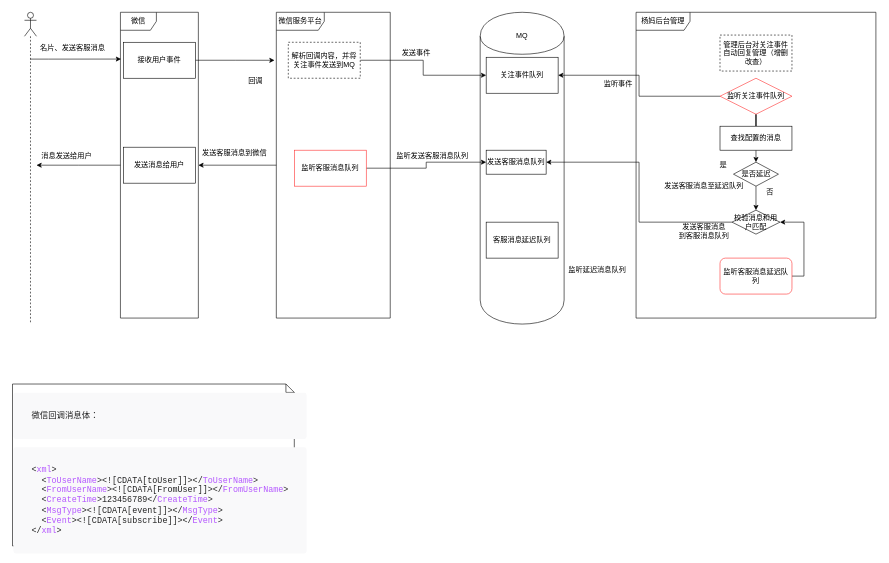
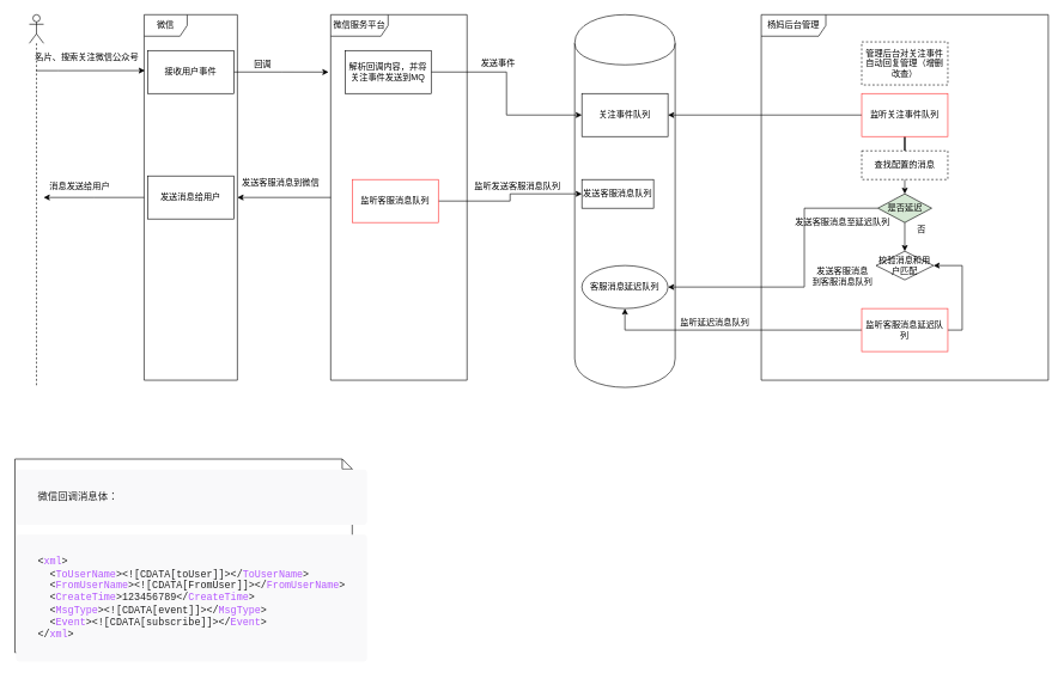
- <mxCell id="11" value="MQ" style="text;html=1;strokeColor=none;fillColor=none;align=center;verticalAlign=middle;whiteSpace=wrap;rounded=0;" parent="1" vertex="1"><mxGeometry x="850" y="50" width="40" height="20" as="geometry" /></mxCell>
- <mxCell id="12" value="名片、发送客服消息" style="text;html=1;align=center;verticalAlign=middle;resizable=0;points=[];autosize=1;" parent="1" vertex="1"><mxGeometry x="40" y="70" width="160" height="20" as="geometry" /></mxCell>
+ <mxCell id="12" value="名片、搜索关注微信公众号" style="text;html=1;align=center;verticalAlign=middle;resizable=0;points=[];autosize=1;" parent="1" vertex="1"><mxGeometry x="40" y="70" width="160" height="20" as="geometry" /></mxCell>
- <mxCell id="18" value="解析回调内容，并将关注事件发送到MQ" style="rounded=0;whiteSpace=wrap;html=1;dashed=1;" parent="1" vertex="1"><mxGeometry x="480" y="70" width="120" height="60" as="geometry" /></mxCell>
+ <mxCell id="18" value="解析回调内容，并将关注事件发送到MQ" style="rounded=0;whiteSpace=wrap;html=1;" parent="1" vertex="1"><mxGeometry x="480" y="70" width="120" height="60" as="geometry" /></mxCell>
- <mxCell id="19" value="关注事件队列" style="rounded=0;whiteSpace=wrap;html=1;" parent="1" vertex="1"><mxGeometry x="810" y="95" width="120" height="60" as="geometry" /></mxCell>
+ <mxCell id="19" value="关注事件队列" style="rounded=0;whiteSpace=wrap;html=1;" parent="1" vertex="1"><mxGeometry x="810" y="130" width="120" height="60" as="geometry" /></mxCell>
- <mxCell id="15" value="回调" style="text;html=1;align=center;verticalAlign=middle;resizable=0;points=[];autosize=1;" parent="1" vertex="1"><mxGeometry x="405" y="125" width="40" height="20" as="geometry" /></mxCell>
+ <mxCell id="15" value="回调" style="text;html=1;align=center;verticalAlign=middle;resizable=0;points=[];autosize=1;" parent="1" vertex="1"><mxGeometry x="345" y="80" width="40" height="20" as="geometry" /></mxCell>
- <mxCell id="25" value="监听事件" style="text;html=1;align=center;verticalAlign=middle;resizable=0;points=[];autosize=1;" parent="1" vertex="1"><mxGeometry x="1000" y="130" width="60" height="20" as="geometry" /></mxCell>
- <mxCell id="22" value="监听关注事件队列" style="rhombus;whiteSpace=wrap;html=1;strokeColor=#FF3333;" parent="1" vertex="1"><mxGeometry x="1200" y="130" width="120" height="60" as="geometry" /></mxCell>
+ <mxCell id="22" value="监听关注事件队列" style="rounded=0;whiteSpace=wrap;html=1;strokeColor=#FF3333;" parent="1" vertex="1"><mxGeometry x="1200" y="130" width="120" height="60" as="geometry" /></mxCell>
- <mxCell id="24" value="查找配置的消息" style="rounded=0;whiteSpace=wrap;html=1;" parent="1" vertex="1"><mxGeometry x="1200" y="210" width="120" height="40" as="geometry" /></mxCell>
+ <mxCell id="24" value="查找配置的消息" style="rounded=0;whiteSpace=wrap;html=1;dashed=1;" parent="1" vertex="1"><mxGeometry x="1200" y="210" width="120" height="40" as="geometry" /></mxCell>
- <mxCell id="41" style="edgeStyle=orthogonalEdgeStyle;rounded=0;orthogonalLoop=1;jettySize=auto;html=1;entryX=1;entryY=0.5;entryDx=0;entryDy=0;" parent="1" source="42" target="31" edge="1"><mxGeometry relative="1" as="geometry" /></mxCell>
- <mxCell id="34" value="是" style="text;html=1;align=center;verticalAlign=middle;resizable=0;points=[];autosize=1;" parent="1" vertex="1"><mxGeometry x="1190" y="265" width="30" height="20" as="geometry" /></mxCell>
+ <mxCell id="28" style="edgeStyle=orthogonalEdgeStyle;rounded=0;orthogonalLoop=1;jettySize=auto;html=1;entryX=1;entryY=0.5;entryDx=0;entryDy=0;exitX=0;exitY=0.5;exitDx=0;exitDy=0;" parent="1" source="30" target="32" edge="1"><mxGeometry relative="1" as="geometry"><Array as="points"><mxPoint x="1120" y="290" /><mxPoint x="1120" y="400" /></Array></mxGeometry></mxCell>
- <mxCell id="30" value="是否延迟" style="rhombus;whiteSpace=wrap;html=1;" parent="1" vertex="1"><mxGeometry x="1222.5" y="270" width="75" height="40" as="geometry" /></mxCell>
+ <mxCell id="30" value="是否延迟" style="rhombus;whiteSpace=wrap;html=1;fillColor=#d5e8d4;" parent="1" vertex="1"><mxGeometry x="1222.5" y="270" width="75" height="40" as="geometry" /></mxCell>
- <mxCell id="32" value="客服消息延迟队列" style="rounded=0;whiteSpace=wrap;html=1;" parent="1" vertex="1"><mxGeometry x="810" y="370" width="120" height="60" as="geometry" /></mxCell>
+ <mxCell id="32" value="客服消息延迟队列" style="ellipse;whiteSpace=wrap;html=1;" parent="1" vertex="1"><mxGeometry x="810" y="370" width="120" height="60" as="geometry" /></mxCell>
+ <mxCell id="35" style="edgeStyle=orthogonalEdgeStyle;rounded=0;orthogonalLoop=1;jettySize=auto;html=1;entryX=0.5;entryY=1;entryDx=0;entryDy=0;" parent="1" source="37" target="32" edge="1"><mxGeometry relative="1" as="geometry" /></mxCell>
- <mxCell id="37" value="监听客服消息延迟队列" style="whiteSpace=wrap;html=1;strokeColor=#FF3333;rounded=1;" parent="1" vertex="1"><mxGeometry x="1200" y="430" width="120" height="60" as="geometry" /></mxCell>
+ <mxCell id="37" value="监听客服消息延迟队列" style="rounded=0;whiteSpace=wrap;html=1;strokeColor=#FF3333;" parent="1" vertex="1"><mxGeometry x="1200" y="430" width="120" height="60" as="geometry" /></mxCell>
